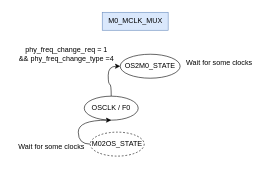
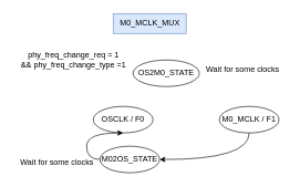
- <mxCell id="9" value="phy_freq_change_req = 1&lt;br&gt;&amp;amp;&amp;amp; phy_freq_change_type =4" style="text;html=1;align=center;verticalAlign=middle;resizable=0;points=[];autosize=1;strokeColor=none;fillColor=none;" vertex="1" parent="1"><mxGeometry x="20" y="70" width="180" height="40" as="geometry" /></mxCell>
+ <mxCell id="9" value="phy_freq_change_req = 1&lt;br&gt;&amp;amp;&amp;amp; phy_freq_change_type =1" style="text;html=1;align=center;verticalAlign=middle;resizable=0;points=[];autosize=1;strokeColor=none;fillColor=none;" vertex="1" parent="1"><mxGeometry x="20" y="70" width="180" height="40" as="geometry" /></mxCell>
- <mxCell id="2" style="rounded=1;orthogonalLoop=1;jettySize=auto;html=1;exitX=0.5;exitY=0;exitDx=0;exitDy=0;entryX=0;entryY=0.5;entryDx=0;entryDy=0;edgeStyle=orthogonalEdgeStyle;strokeColor=default;curved=1;" edge="1" parent="1" source="3" target="6"><mxGeometry relative="1" as="geometry" /></mxCell>
+ <mxCell id="5" value="M0_MCLK / F1" style="ellipse;whiteSpace=wrap;html=1;" vertex="1" parent="1"><mxGeometry x="330" y="160" width="90" height="40" as="geometry" /></mxCell>
+ <mxCell id="4" style="edgeStyle=orthogonalEdgeStyle;rounded=0;orthogonalLoop=1;jettySize=auto;html=1;exitX=0.5;exitY=1;exitDx=0;exitDy=0;entryX=1;entryY=0.5;entryDx=0;entryDy=0;curved=1;" edge="1" parent="1" source="5" target="8"><mxGeometry relative="1" as="geometry" /></mxCell>
- <mxCell id="8" value="M02OS_STATE" style="ellipse;whiteSpace=wrap;html=1;dashed=1;" vertex="1" parent="1"><mxGeometry x="150" y="220" width="90" height="40" as="geometry" /></mxCell>
+ <mxCell id="8" value="M02OS_STATE" style="ellipse;whiteSpace=wrap;html=1;" vertex="1" parent="1"><mxGeometry x="150" y="220" width="90" height="40" as="geometry" /></mxCell>
